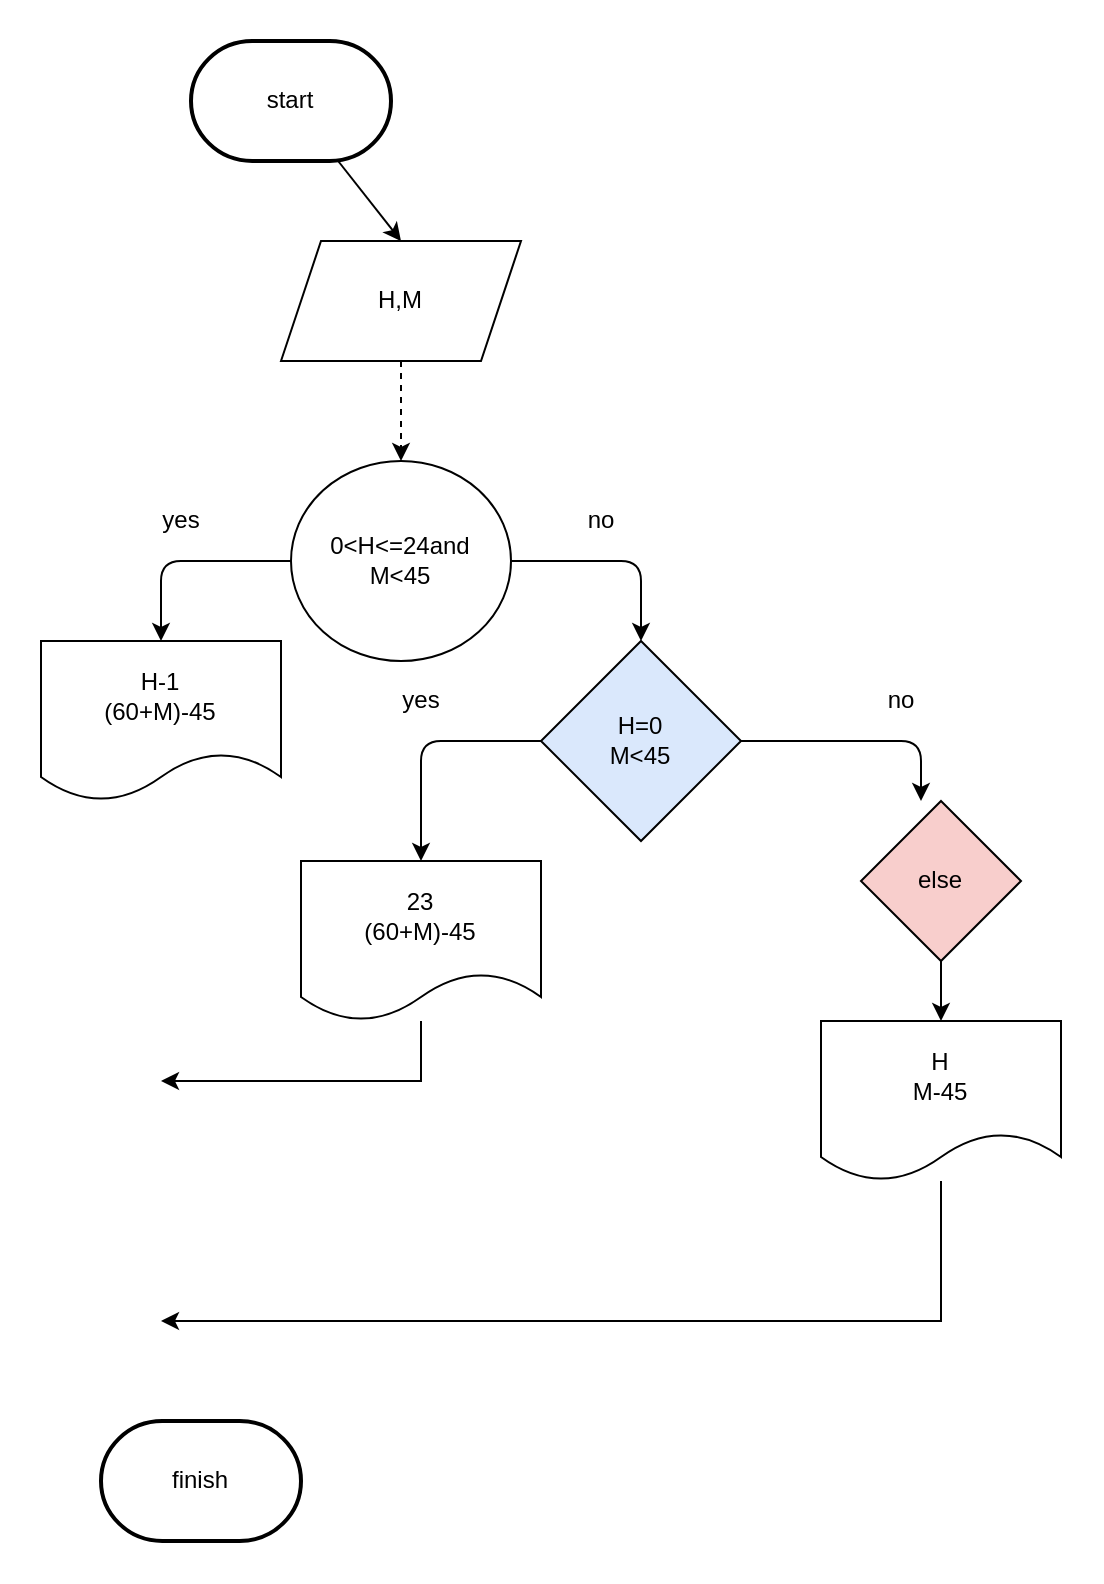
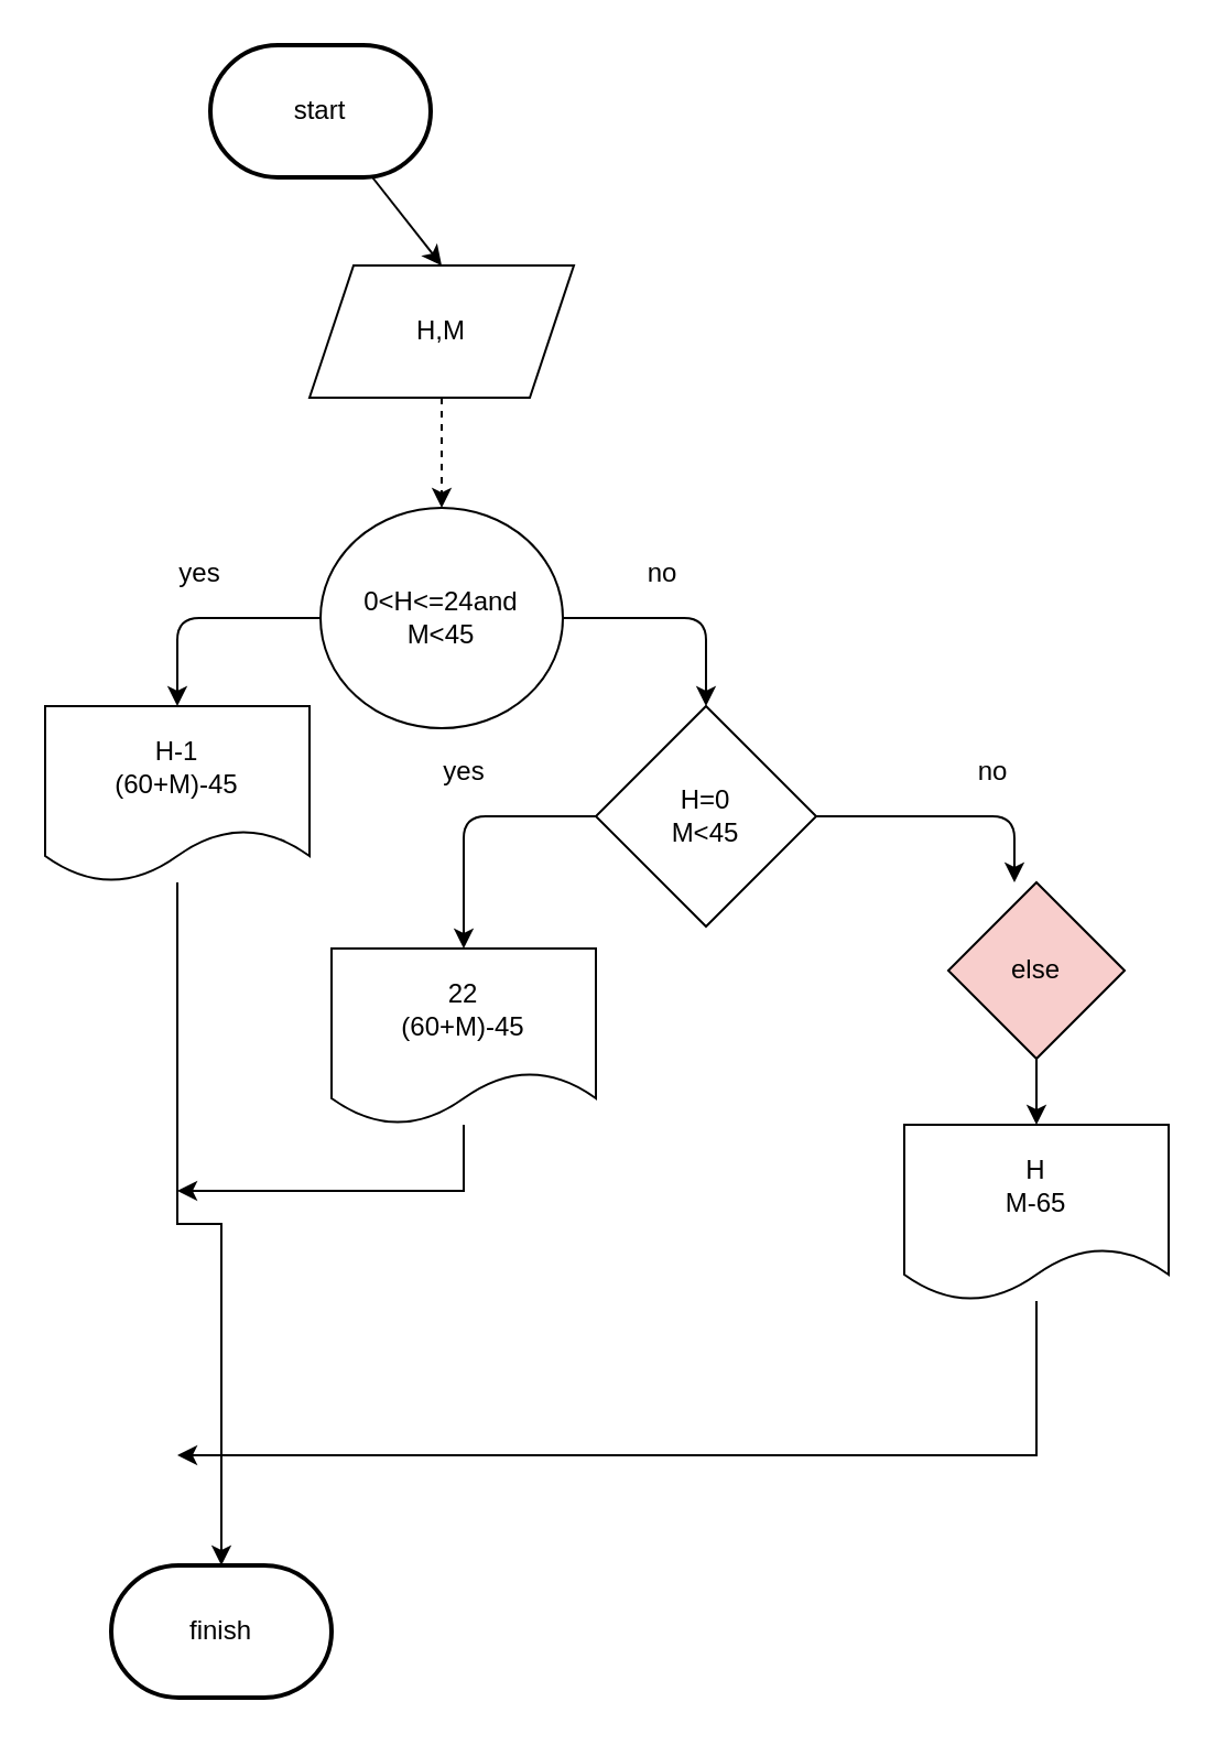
- <mxCell id="13" value="H=0&lt;br&gt;M&amp;lt;45" style="rhombus;whiteSpace=wrap;html=1;fillColor=#dae8fc;" parent="1" vertex="1"><mxGeometry x="270" y="320" width="100" height="100" as="geometry" /></mxCell>
+ <mxCell id="13" value="H=0&lt;br&gt;M&amp;lt;45" style="rhombus;whiteSpace=wrap;html=1;" parent="1" vertex="1"><mxGeometry x="270" y="320" width="100" height="100" as="geometry" /></mxCell>
- <mxCell id="15" value="23&lt;br&gt;(60+M)-45" style="shape=document;whiteSpace=wrap;html=1;boundedLbl=1;" parent="1" vertex="1"><mxGeometry x="150" y="430" width="120" height="80" as="geometry" /></mxCell>
+ <mxCell id="15" value="22&lt;br&gt;(60+M)-45" style="shape=document;whiteSpace=wrap;html=1;boundedLbl=1;" parent="1" vertex="1"><mxGeometry x="150" y="430" width="120" height="80" as="geometry" /></mxCell>
- <mxCell id="19" value="H&lt;br&gt;M-45" style="shape=document;whiteSpace=wrap;html=1;boundedLbl=1;" parent="1" vertex="1"><mxGeometry x="410" y="510" width="120" height="80" as="geometry" /></mxCell>
+ <mxCell id="19" value="H&lt;br&gt;M-65" style="shape=document;whiteSpace=wrap;html=1;boundedLbl=1;" parent="1" vertex="1"><mxGeometry x="410" y="510" width="120" height="80" as="geometry" /></mxCell>
+ <mxCell id="9" style="edgeStyle=orthogonalEdgeStyle;rounded=0;orthogonalLoop=1;jettySize=auto;html=1;entryX=0.5;entryY=0;entryDx=0;entryDy=0;entryPerimeter=0;" edge="1" parent="1" source="10" target="20"><mxGeometry relative="1" as="geometry" /></mxCell>
